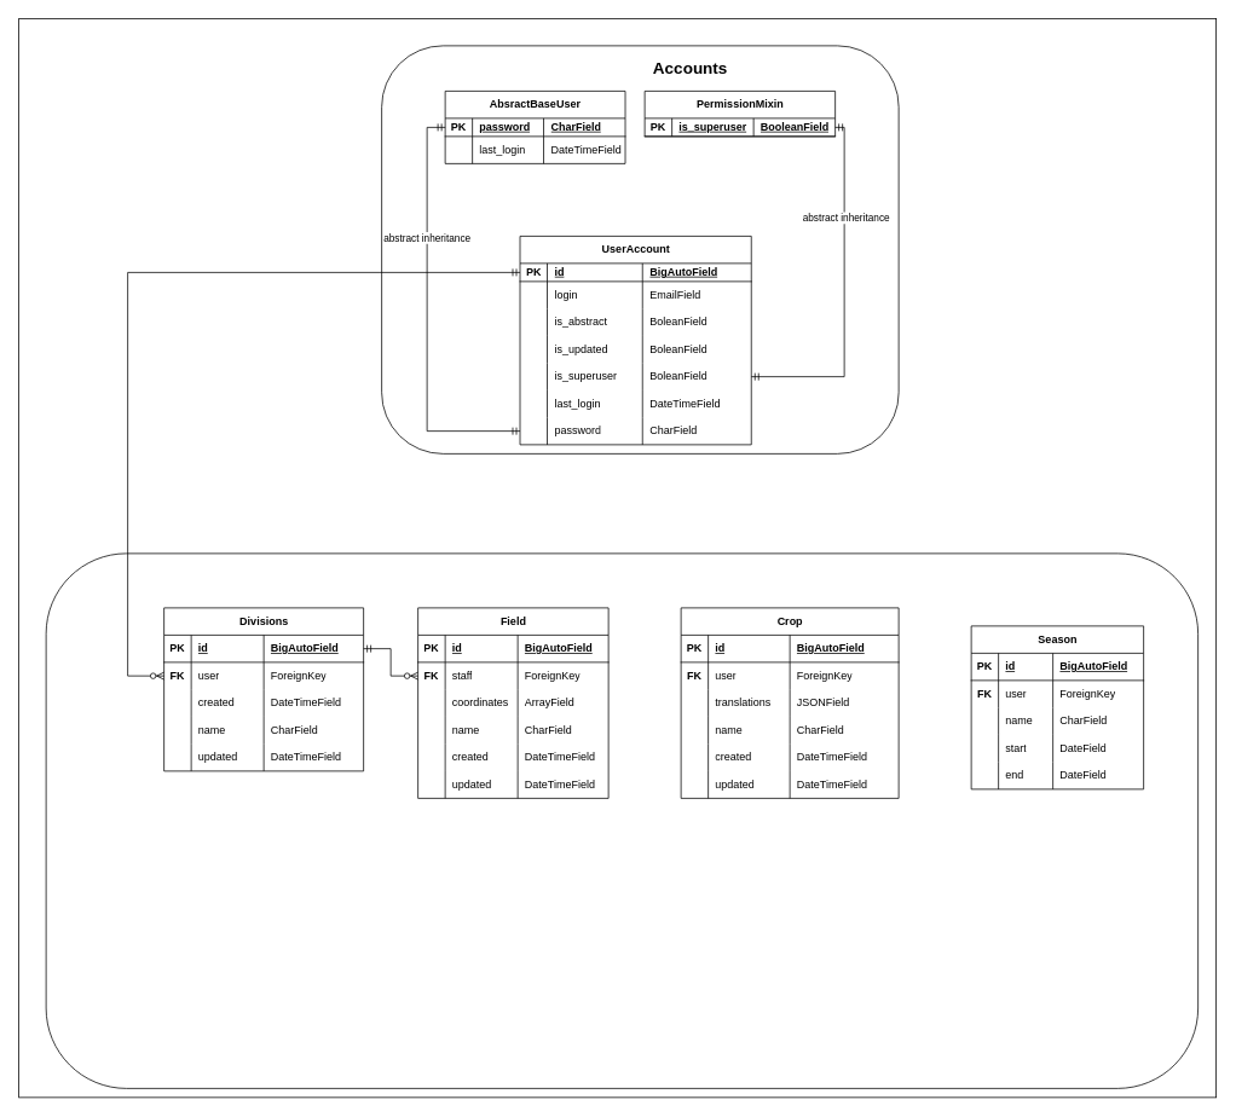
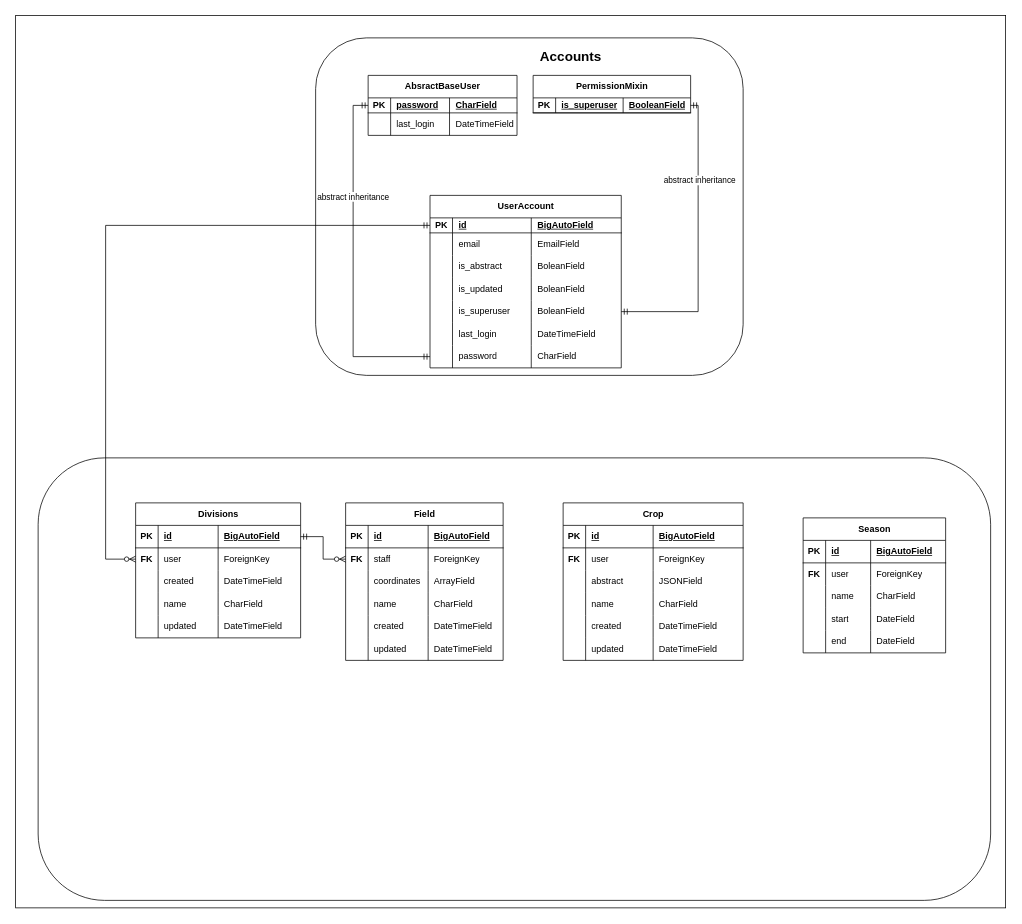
- <mxCell id="12" value="login" style="shape=partialRectangle;connectable=0;fillColor=none;top=0;left=0;bottom=0;right=0;align=left;spacingLeft=6;overflow=hidden;whiteSpace=wrap;html=1;" vertex="1" parent="10"><mxGeometry x="30" width="105" height="30" as="geometry"><mxRectangle width="105" height="30" as="alternateBounds" /></mxGeometry></mxCell>
+ <mxCell id="12" value="email" style="shape=partialRectangle;connectable=0;fillColor=none;top=0;left=0;bottom=0;right=0;align=left;spacingLeft=6;overflow=hidden;whiteSpace=wrap;html=1;" vertex="1" parent="10"><mxGeometry x="30" width="105" height="30" as="geometry"><mxRectangle width="105" height="30" as="alternateBounds" /></mxGeometry></mxCell>
- <mxCell id="65" value="translations" style="shape=partialRectangle;connectable=0;fillColor=none;top=0;left=0;bottom=0;right=0;align=left;spacingLeft=6;overflow=hidden;whiteSpace=wrap;html=1;" vertex="1" parent="63"><mxGeometry x="30" width="90" height="30" as="geometry"><mxRectangle width="90" height="30" as="alternateBounds" /></mxGeometry></mxCell>
+ <mxCell id="65" value="abstract" style="shape=partialRectangle;connectable=0;fillColor=none;top=0;left=0;bottom=0;right=0;align=left;spacingLeft=6;overflow=hidden;whiteSpace=wrap;html=1;" vertex="1" parent="63"><mxGeometry x="30" width="90" height="30" as="geometry"><mxRectangle width="90" height="30" as="alternateBounds" /></mxGeometry></mxCell>
